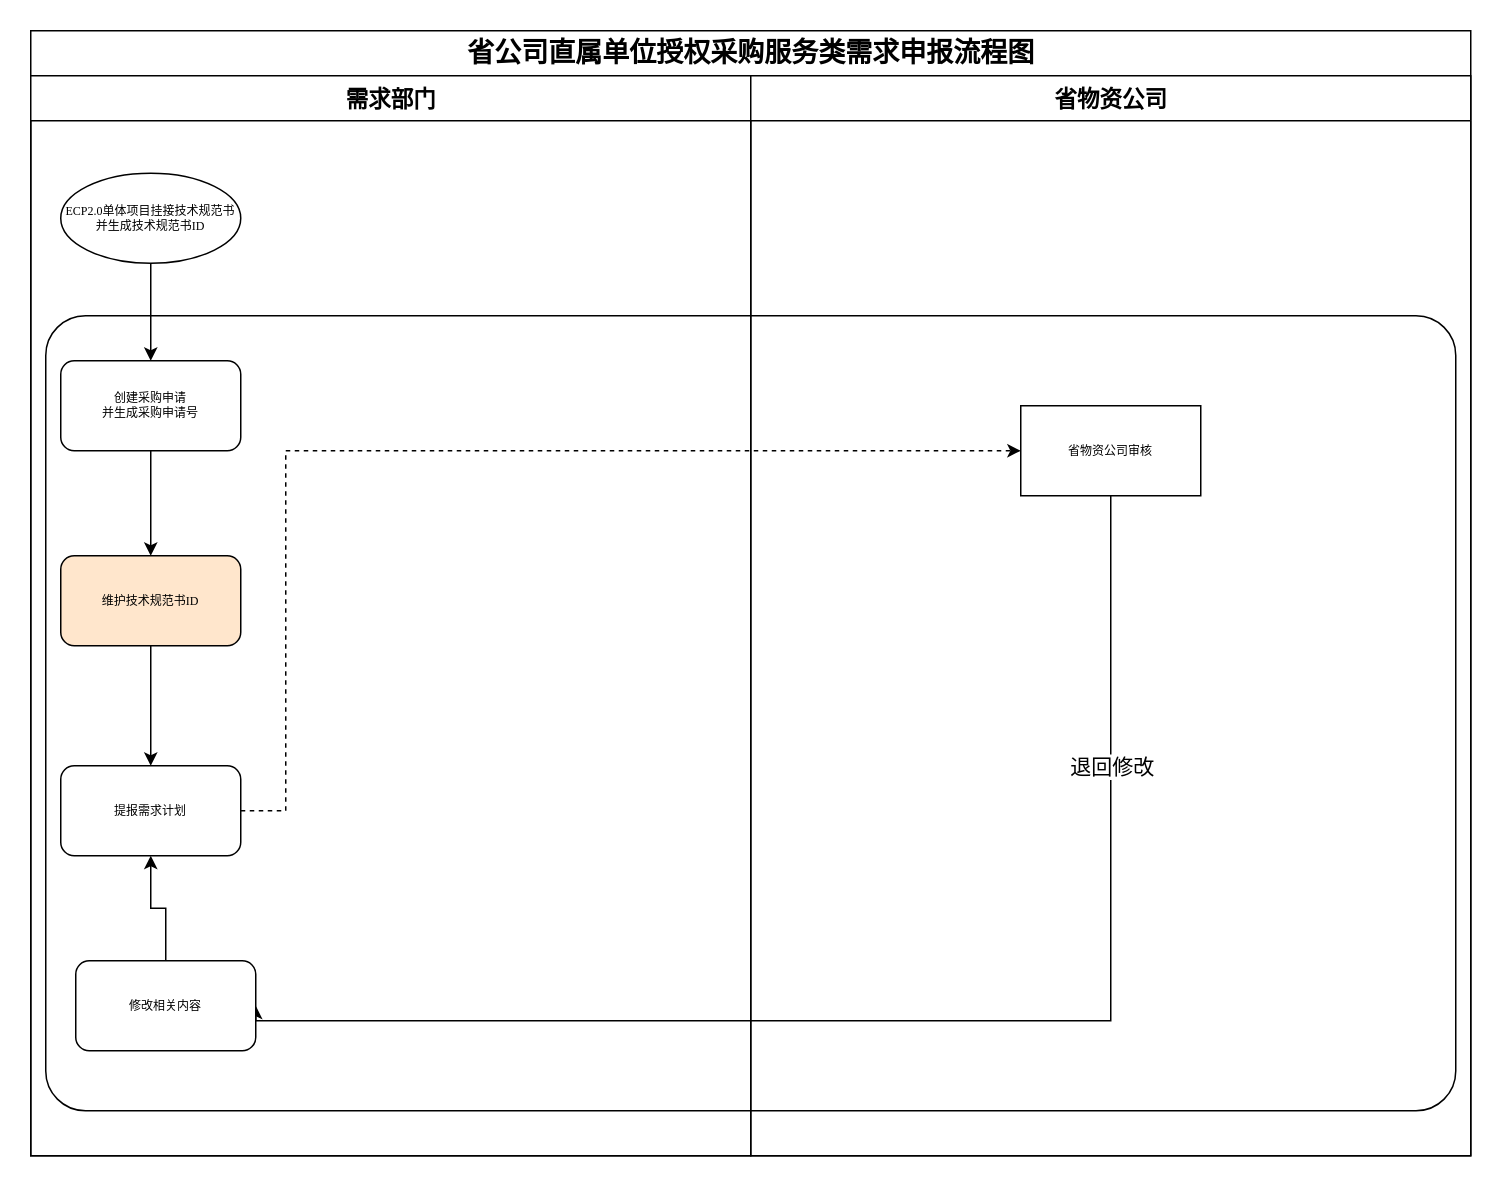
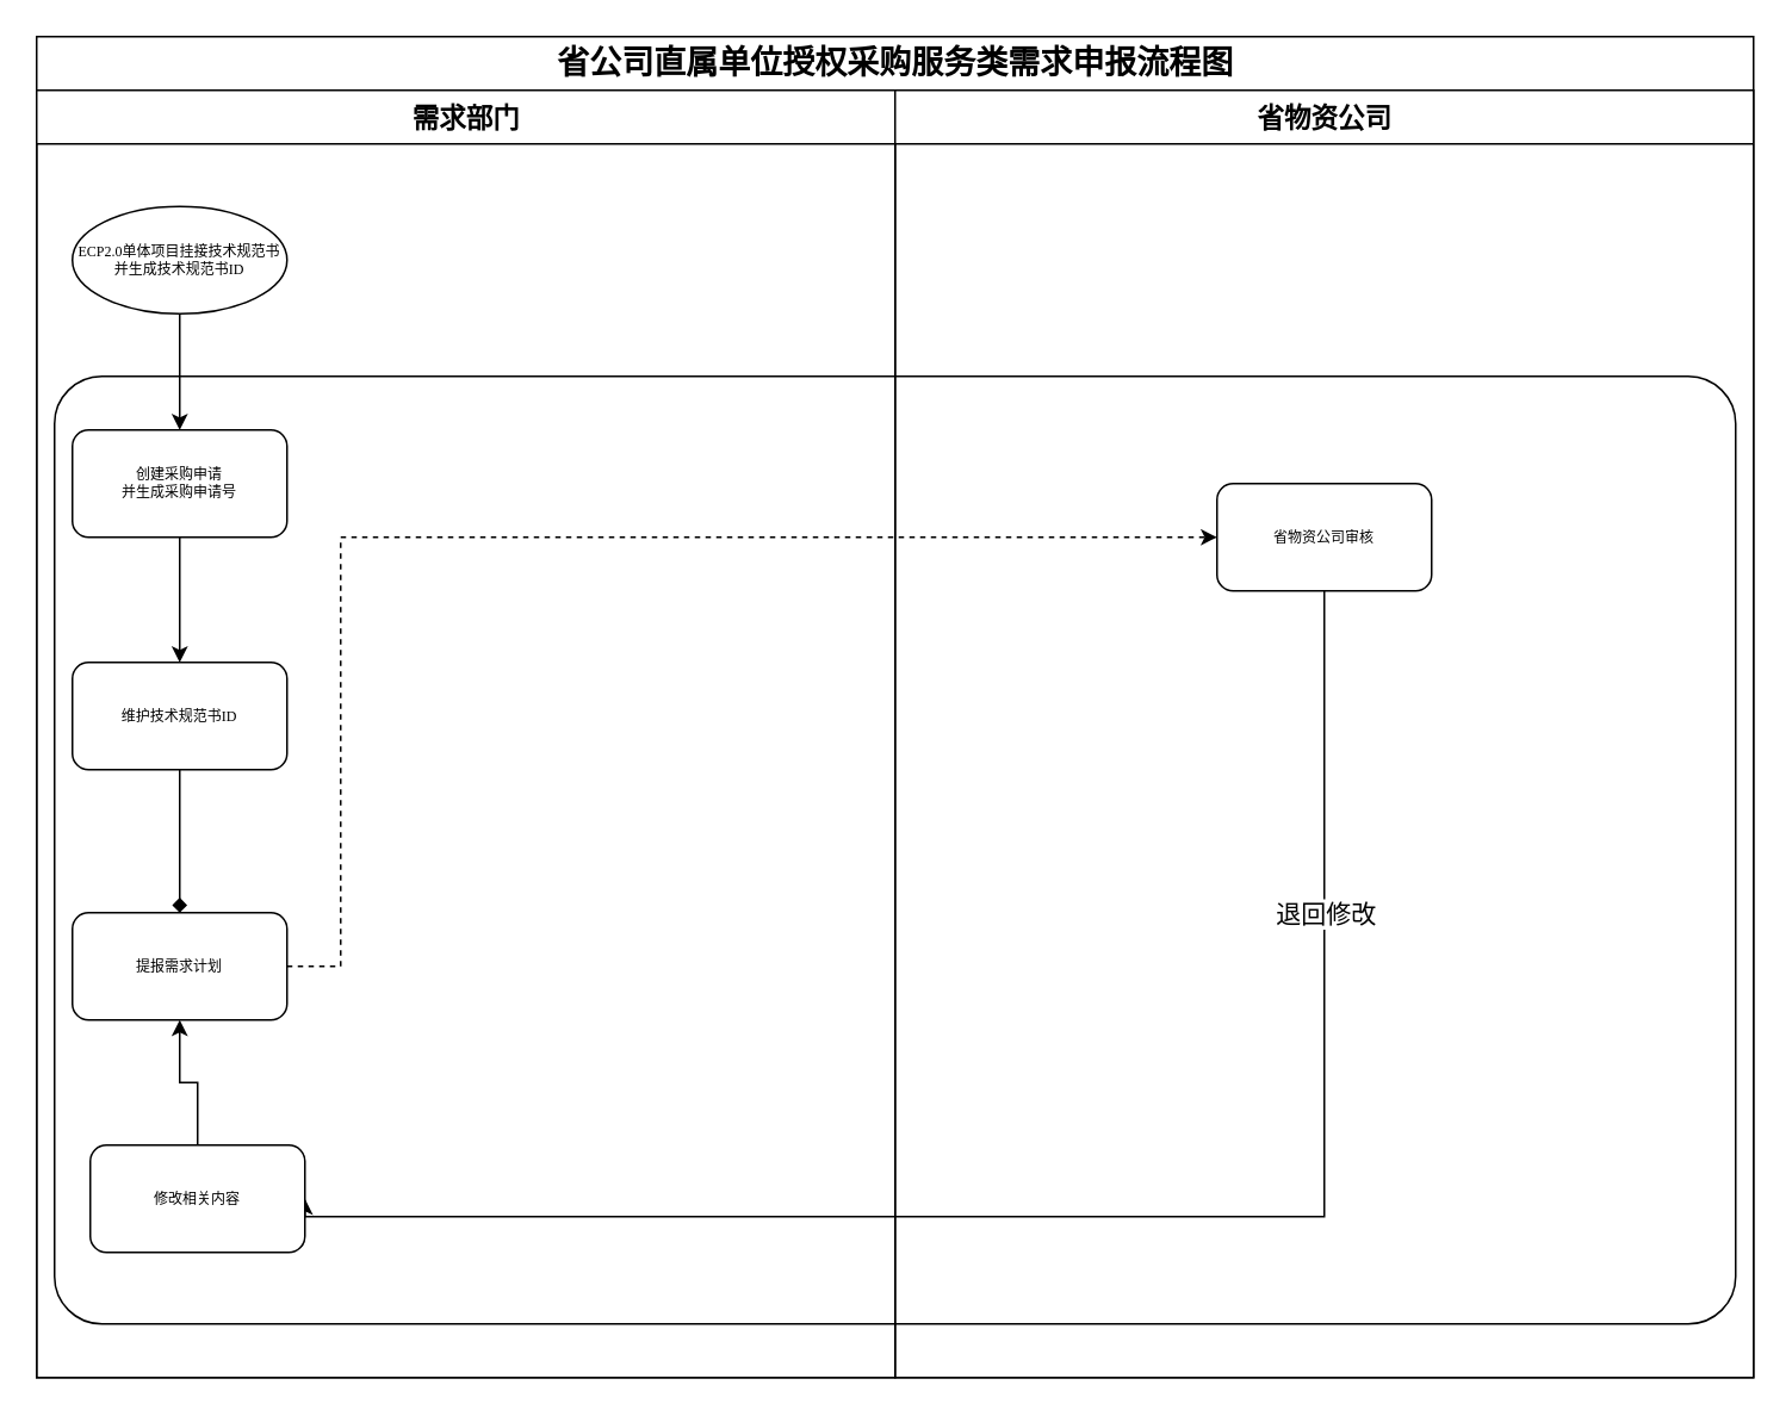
- <mxCell id="11" value="省物资公司审核" style="whiteSpace=wrap;html=1;shadow=0;fontFamily=Verdana;fontSize=8;strokeWidth=1;rounded=0;" parent="10" vertex="1"><mxGeometry x="180" y="220" width="120" height="60" as="geometry" /></mxCell>
+ <mxCell id="11" value="省物资公司审核" style="whiteSpace=wrap;html=1;rounded=1;shadow=0;fontFamily=Verdana;fontSize=8;strokeWidth=1;" parent="10" vertex="1"><mxGeometry x="180" y="220" width="120" height="60" as="geometry" /></mxCell>
- <mxCell id="9" value="维护技术规范书ID" style="rounded=1;whiteSpace=wrap;html=1;shadow=0;labelBackgroundColor=none;strokeWidth=1;fontFamily=Verdana;fontSize=8;align=center;fillColor=#ffe6cc;" parent="4" vertex="1"><mxGeometry x="20" y="320" width="120" height="60" as="geometry" /></mxCell>
+ <mxCell id="9" value="维护技术规范书ID" style="rounded=1;whiteSpace=wrap;html=1;shadow=0;labelBackgroundColor=none;strokeWidth=1;fontFamily=Verdana;fontSize=8;align=center;" parent="4" vertex="1"><mxGeometry x="20" y="320" width="120" height="60" as="geometry" /></mxCell>
- <mxCell id="14" value="" style="edgeStyle=orthogonalEdgeStyle;rounded=0;orthogonalLoop=1;jettySize=auto;html=1;fontSize=18;" parent="1" source="9" target="13" edge="1"><mxGeometry relative="1" as="geometry" /></mxCell>
+ <mxCell id="14" value="" style="edgeStyle=orthogonalEdgeStyle;rounded=0;orthogonalLoop=1;jettySize=auto;html=1;fontSize=18;endArrow=diamond;" parent="1" source="9" target="13" edge="1"><mxGeometry relative="1" as="geometry" /></mxCell>
